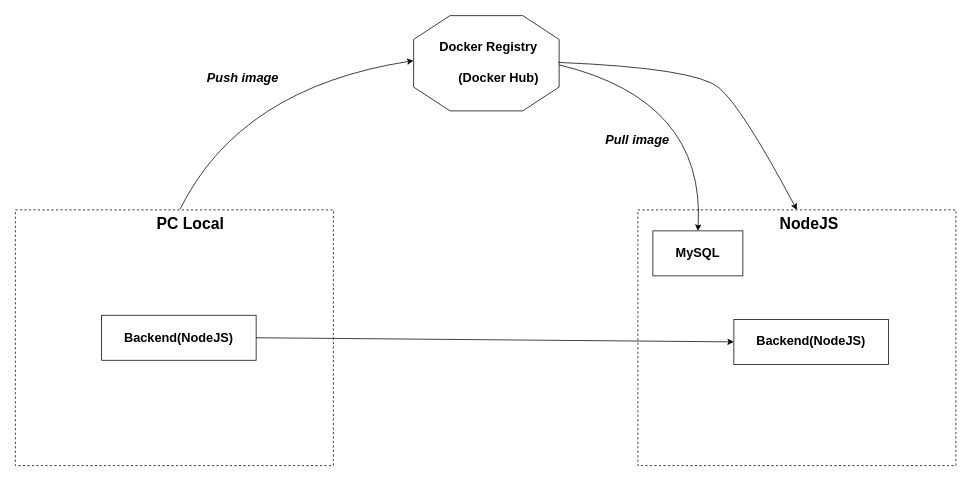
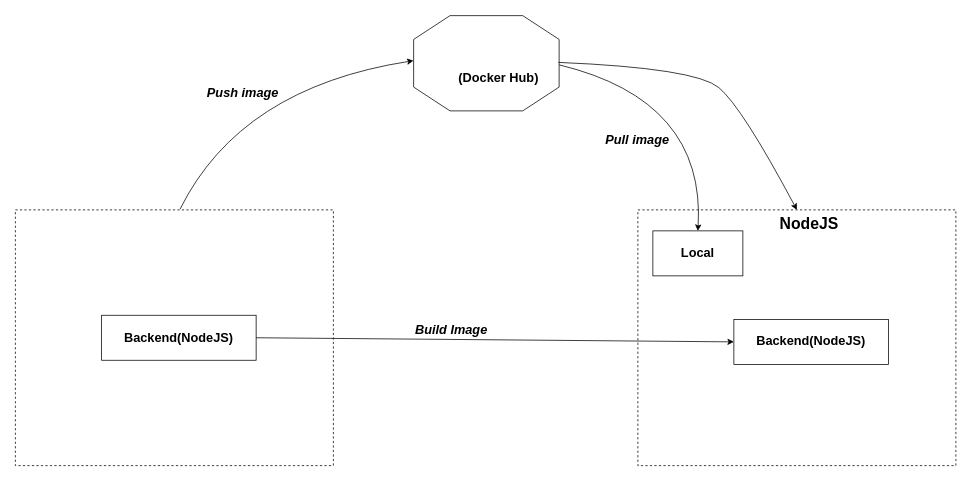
- <mxCell id="17" value="Docker Registry" style="text;html=1;strokeColor=none;fillColor=none;align=center;verticalAlign=middle;whiteSpace=wrap;rounded=0;fontStyle=1;fontSize=17;" parent="1" vertex="1"><mxGeometry x="578" y="48" width="146" height="30" as="geometry" /></mxCell>
- <mxCell id="14" value="Push image" style="text;html=1;strokeColor=none;fillColor=none;align=center;verticalAlign=middle;whiteSpace=wrap;rounded=0;fontStyle=3;fontSize=17;" parent="1" vertex="1"><mxGeometry x="267" y="89" width="113" height="30" as="geometry" /></mxCell>
+ <mxCell id="14" value="Push image" style="text;html=1;strokeColor=none;fillColor=none;align=center;verticalAlign=middle;whiteSpace=wrap;rounded=0;fontStyle=3;fontSize=17;" parent="1" vertex="1"><mxGeometry x="267" y="109" width="113" height="30" as="geometry" /></mxCell>
- <mxCell id="12" value="PC Local" style="text;html=1;strokeColor=none;fillColor=none;align=center;verticalAlign=middle;whiteSpace=wrap;rounded=0;fontSize=21;fontStyle=1" parent="1" vertex="1"><mxGeometry x="198" y="282" width="111" height="30" as="geometry" /></mxCell>
- <mxCell id="5" value="MySQL" style="rounded=0;whiteSpace=wrap;html=1;fontStyle=1;fontSize=17;" parent="1" vertex="1"><mxGeometry x="870" y="307" width="120" height="60" as="geometry" /></mxCell>
+ <mxCell id="5" value="Local" style="rounded=0;whiteSpace=wrap;html=1;fontStyle=1;fontSize=17;" parent="1" vertex="1"><mxGeometry x="870" y="307" width="120" height="60" as="geometry" /></mxCell>
+ <mxCell id="16" value="Build Image" style="text;html=1;strokeColor=none;fillColor=none;align=center;verticalAlign=middle;whiteSpace=wrap;rounded=0;fontStyle=3;fontSize=17;" parent="1" vertex="1"><mxGeometry x="545" y="425" width="113" height="30" as="geometry" /></mxCell>
